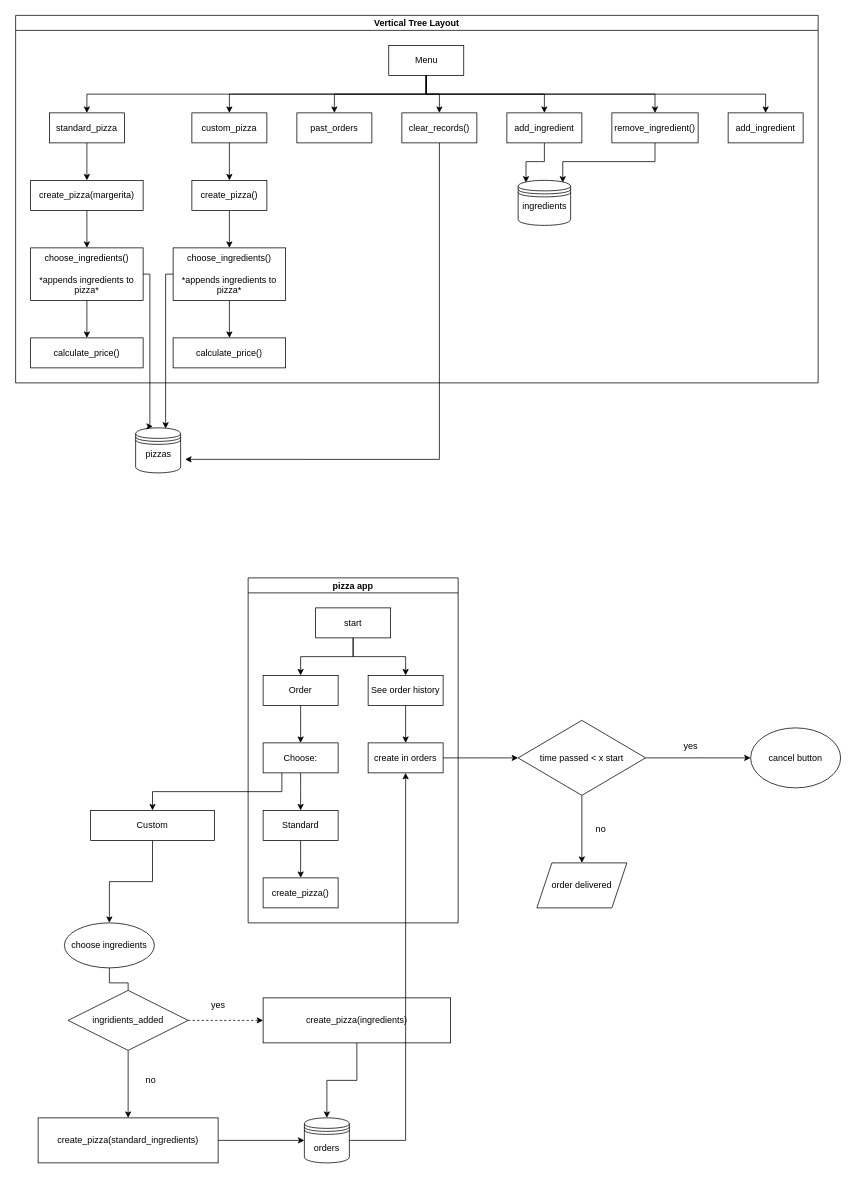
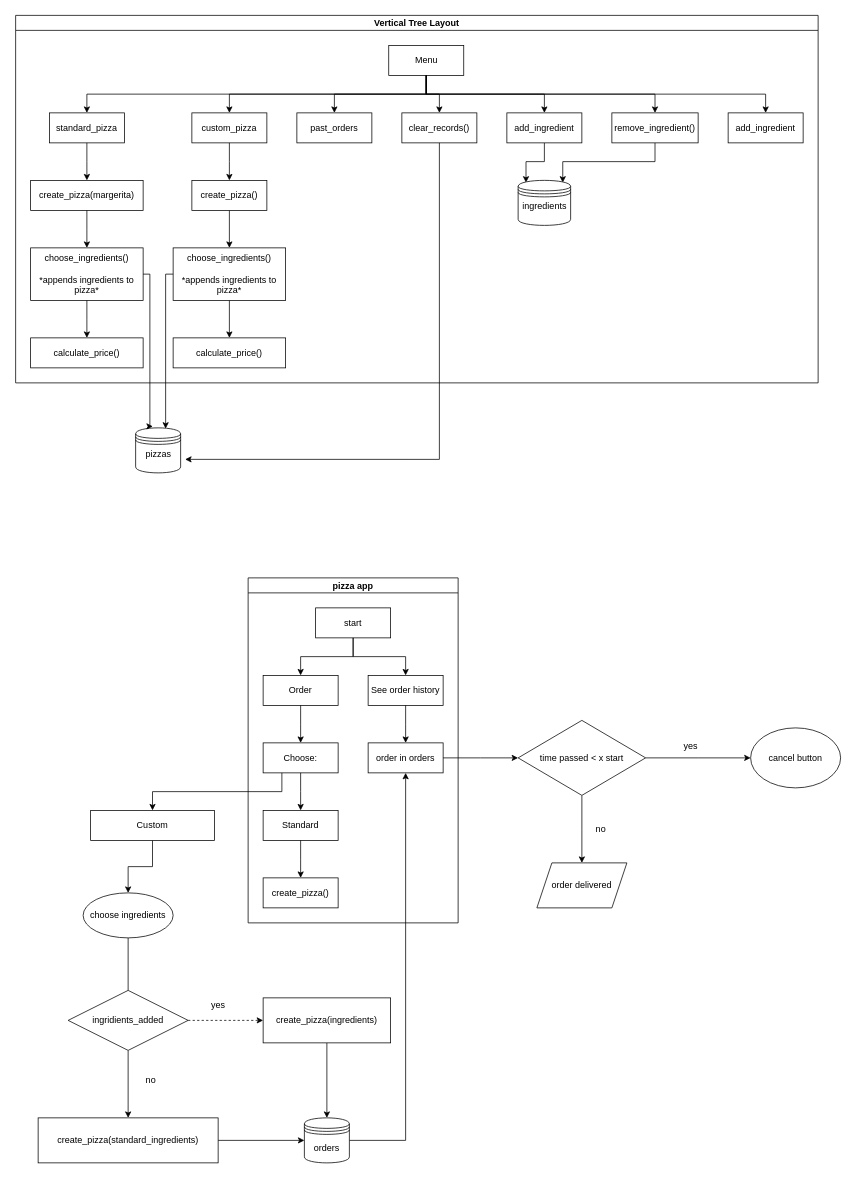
- <mxCell id="47" value="create in orders" style="whiteSpace=wrap;html=1;" vertex="1" parent="40"><mxGeometry x="160" y="220" width="100" height="40" as="geometry" /></mxCell>
+ <mxCell id="47" value="order in orders" style="whiteSpace=wrap;html=1;" vertex="1" parent="40"><mxGeometry x="160" y="220" width="100" height="40" as="geometry" /></mxCell>
- <mxCell id="66" value="choose ingredients" style="ellipse;whiteSpace=wrap;html=1;rounded=0;" vertex="1" parent="1"><mxGeometry x="85" y="1230" width="120" height="60" as="geometry" /></mxCell>
+ <mxCell id="66" value="choose ingredients" style="ellipse;whiteSpace=wrap;html=1;rounded=0;" vertex="1" parent="1"><mxGeometry x="110" y="1190" width="120" height="60" as="geometry" /></mxCell>
- <mxCell id="71" value="create_pizza(ingredients)" style="whiteSpace=wrap;html=1;rounded=0;" vertex="1" parent="1"><mxGeometry x="350" y="1330" width="250" height="60" as="geometry" /></mxCell>
+ <mxCell id="71" value="create_pizza(ingredients)" style="whiteSpace=wrap;html=1;rounded=0;" vertex="1" parent="1"><mxGeometry x="350" y="1330" width="170" height="60" as="geometry" /></mxCell>
